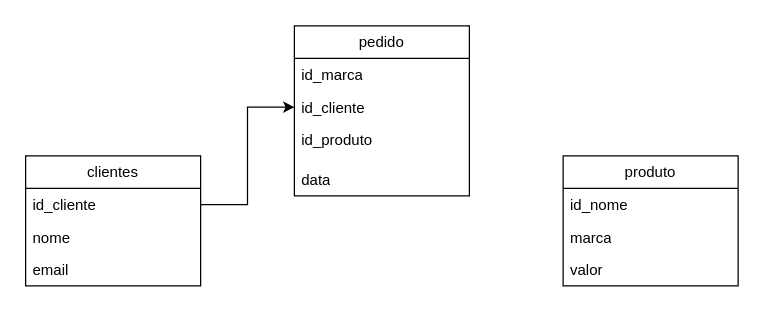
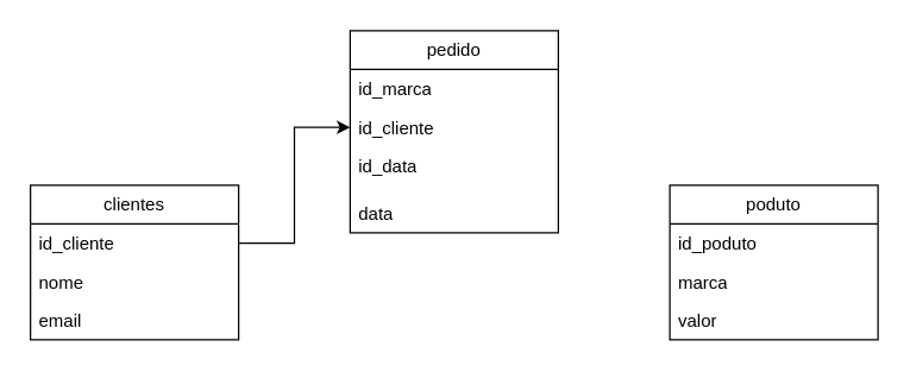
- <mxCell id="13" value="id_produto" style="text;strokeColor=none;fillColor=none;align=left;verticalAlign=top;spacingLeft=4;spacingRight=4;overflow=hidden;rotatable=0;points=[[0,0.5],[1,0.5]];portConstraint=eastwest;whiteSpace=wrap;html=1;" vertex="1" parent="10"><mxGeometry y="78" width="140" height="32" as="geometry" /></mxCell>
+ <mxCell id="13" value="id_data" style="text;strokeColor=none;fillColor=none;align=left;verticalAlign=top;spacingLeft=4;spacingRight=4;overflow=hidden;rotatable=0;points=[[0,0.5],[1,0.5]];portConstraint=eastwest;whiteSpace=wrap;html=1;" vertex="1" parent="10"><mxGeometry y="78" width="140" height="32" as="geometry" /></mxCell>
- <mxCell id="6" value="produto" style="swimlane;fontStyle=0;childLayout=stackLayout;horizontal=1;startSize=26;fillColor=none;horizontalStack=0;resizeParent=1;resizeParentMax=0;resizeLast=0;collapsible=1;marginBottom=0;whiteSpace=wrap;html=1;" vertex="1" parent="1"><mxGeometry x="450" y="124" width="140" height="104" as="geometry" /></mxCell>
+ <mxCell id="6" value="poduto" style="swimlane;fontStyle=0;childLayout=stackLayout;horizontal=1;startSize=26;fillColor=none;horizontalStack=0;resizeParent=1;resizeParentMax=0;resizeLast=0;collapsible=1;marginBottom=0;whiteSpace=wrap;html=1;" vertex="1" parent="1"><mxGeometry x="450" y="124" width="140" height="104" as="geometry" /></mxCell>
- <mxCell id="7" value="id_nome" style="text;strokeColor=none;fillColor=none;align=left;verticalAlign=top;spacingLeft=4;spacingRight=4;overflow=hidden;rotatable=0;points=[[0,0.5],[1,0.5]];portConstraint=eastwest;whiteSpace=wrap;html=1;" vertex="1" parent="6"><mxGeometry y="26" width="140" height="26" as="geometry" /></mxCell>
+ <mxCell id="7" value="id_poduto" style="text;strokeColor=none;fillColor=none;align=left;verticalAlign=top;spacingLeft=4;spacingRight=4;overflow=hidden;rotatable=0;points=[[0,0.5],[1,0.5]];portConstraint=eastwest;whiteSpace=wrap;html=1;" vertex="1" parent="6"><mxGeometry y="26" width="140" height="26" as="geometry" /></mxCell>
